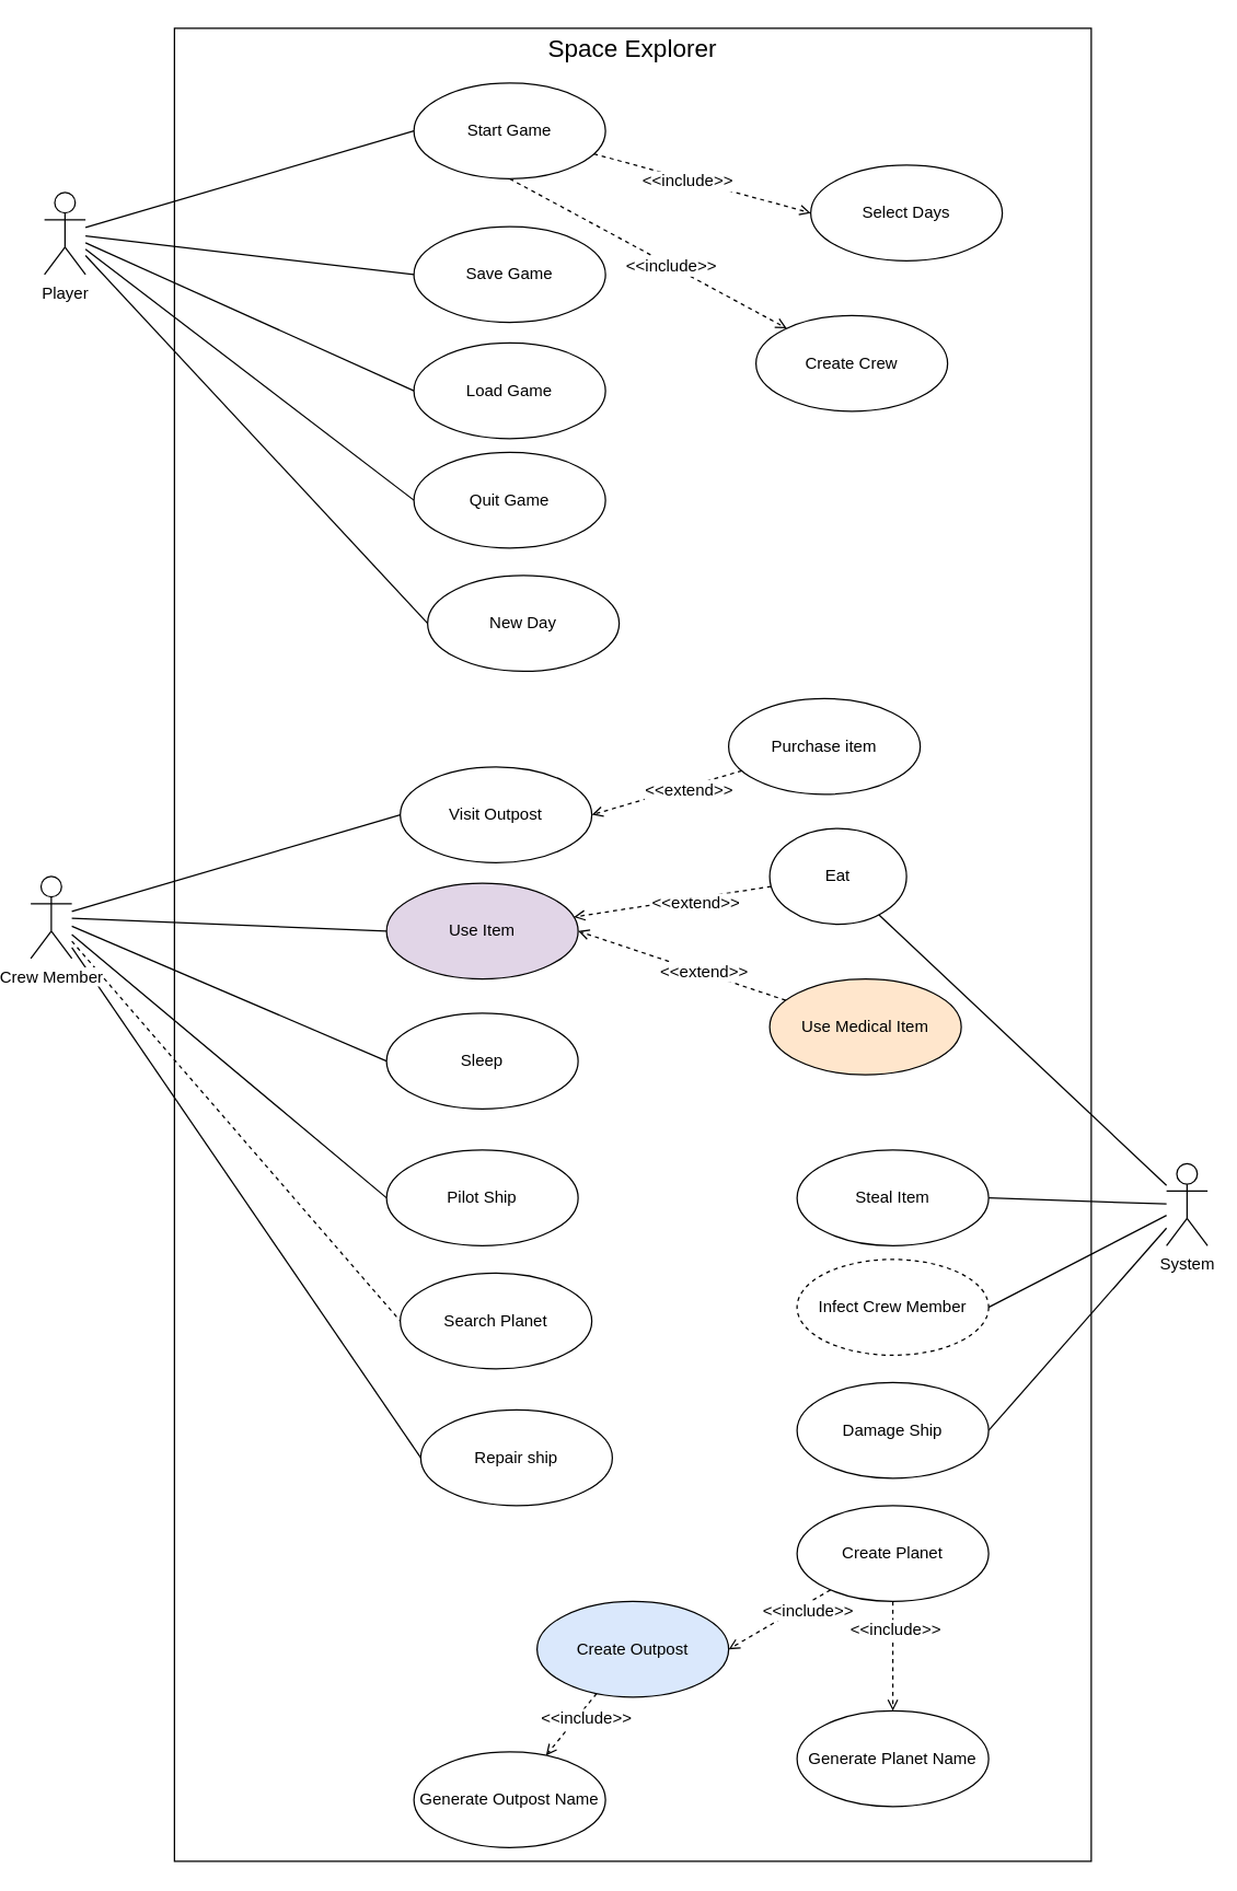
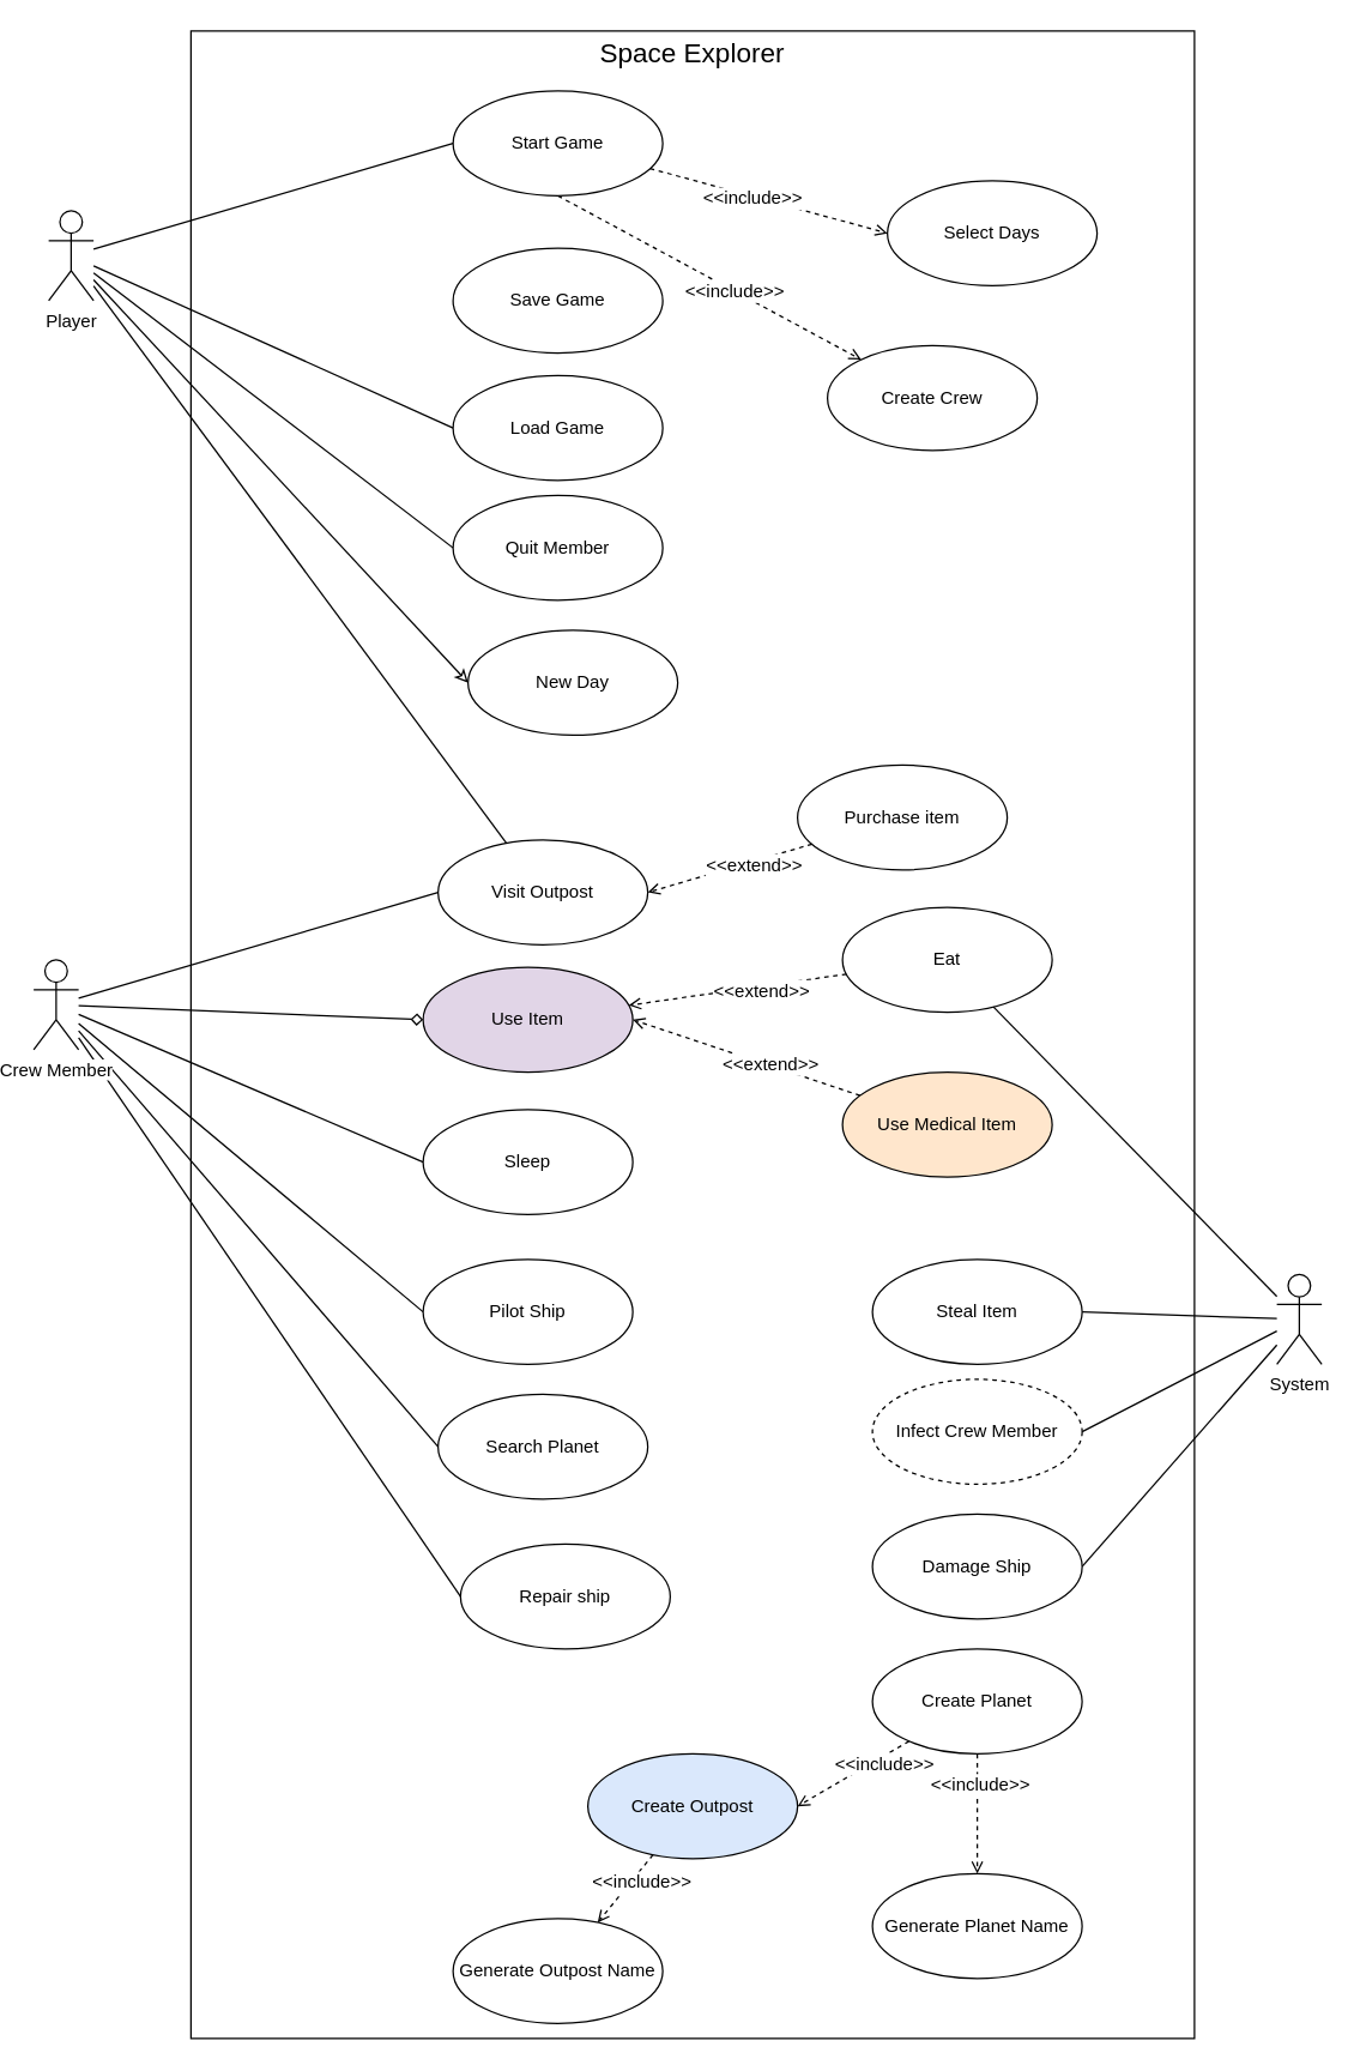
- <mxCell id="15" style="edgeStyle=none;rounded=0;orthogonalLoop=1;jettySize=auto;html=1;entryX=0;entryY=0.5;entryDx=0;entryDy=0;endArrow=none;endFill=0;" edge="1" parent="1" source="19" target="22"><mxGeometry relative="1" as="geometry" /></mxCell>
+ <mxCell id="15" style="edgeStyle=none;rounded=0;orthogonalLoop=1;jettySize=auto;html=1;endArrow=none;endFill=0;" edge="1" parent="1" source="19" target="34"><mxGeometry relative="1" as="geometry" /></mxCell>
- <mxCell id="24" value="Quit Game" style="ellipse;whiteSpace=wrap;html=1;" vertex="1" parent="1"><mxGeometry x="300" y="330" width="140" height="70" as="geometry" /></mxCell>
+ <mxCell id="24" value="Quit Member" style="ellipse;whiteSpace=wrap;html=1;" vertex="1" parent="1"><mxGeometry x="300" y="330" width="140" height="70" as="geometry" /></mxCell>
- <mxCell id="18" style="edgeStyle=none;rounded=0;orthogonalLoop=1;jettySize=auto;html=1;entryX=0;entryY=0.5;entryDx=0;entryDy=0;endArrow=none;endFill=0;" edge="1" parent="1" source="19" target="40"><mxGeometry relative="1" as="geometry" /></mxCell>
+ <mxCell id="18" style="edgeStyle=none;rounded=0;orthogonalLoop=1;jettySize=auto;html=1;entryX=0;entryY=0.5;entryDx=0;entryDy=0;endArrow=classic;endFill=0;" edge="1" parent="1" source="19" target="40"><mxGeometry relative="1" as="geometry" /></mxCell>
- <mxCell id="29" value="Eat" style="ellipse;whiteSpace=wrap;html=1;" vertex="1" parent="1"><mxGeometry x="560" y="605" width="100" height="70" as="geometry" /></mxCell>
+ <mxCell id="29" value="Eat" style="ellipse;whiteSpace=wrap;html=1;" vertex="1" parent="1"><mxGeometry x="560" y="605" width="140" height="70" as="geometry" /></mxCell>
- <mxCell id="3" style="edgeStyle=none;rounded=0;orthogonalLoop=1;jettySize=auto;html=1;entryX=0;entryY=0.5;entryDx=0;entryDy=0;endArrow=none;endFill=0;" edge="1" parent="1" source="8" target="30"><mxGeometry relative="1" as="geometry" /></mxCell>
+ <mxCell id="3" style="edgeStyle=none;rounded=0;orthogonalLoop=1;jettySize=auto;html=1;entryX=0;entryY=0.5;entryDx=0;entryDy=0;endArrow=diamond;endFill=0;" edge="1" parent="1" source="8" target="30"><mxGeometry relative="1" as="geometry" /></mxCell>
- <mxCell id="6" style="edgeStyle=none;rounded=0;orthogonalLoop=1;jettySize=auto;html=1;entryX=0;entryY=0.5;entryDx=0;entryDy=0;endArrow=none;endFill=0;dashed=1;" edge="1" parent="1" source="8" target="35"><mxGeometry relative="1" as="geometry" /></mxCell>
+ <mxCell id="6" style="edgeStyle=none;rounded=0;orthogonalLoop=1;jettySize=auto;html=1;entryX=0;entryY=0.5;entryDx=0;entryDy=0;endArrow=none;endFill=0;" edge="1" parent="1" source="8" target="35"><mxGeometry relative="1" as="geometry" /></mxCell>
